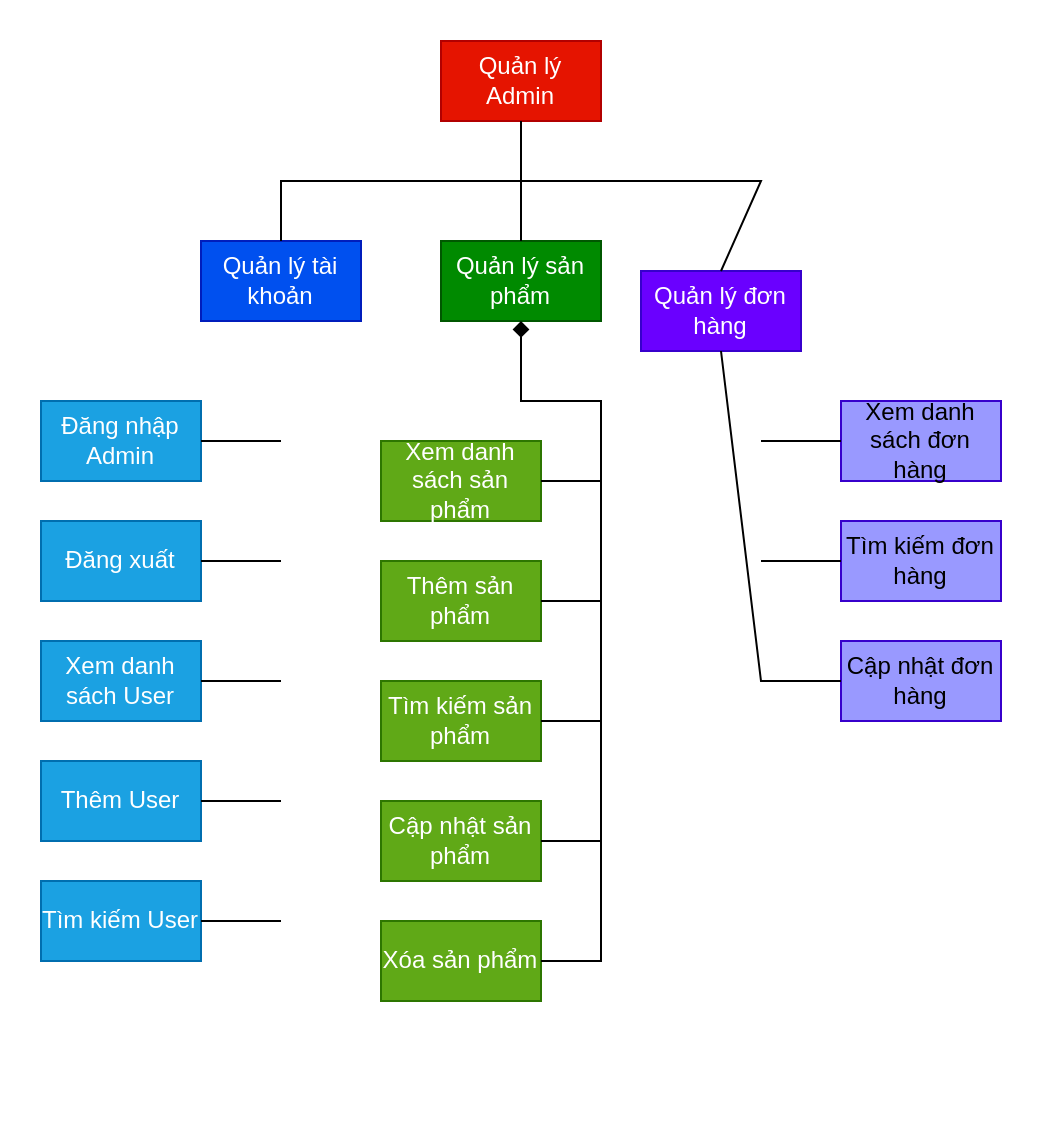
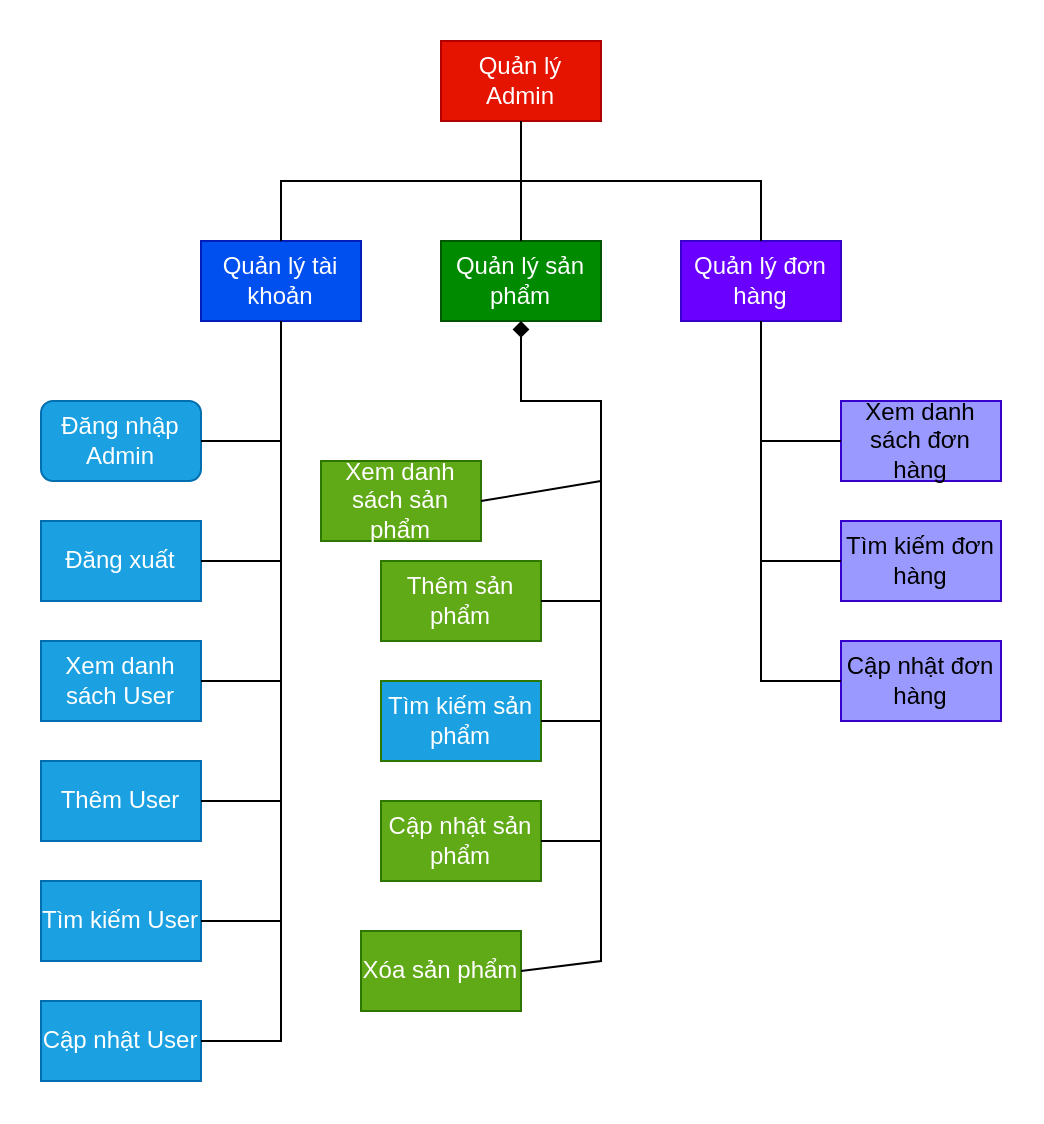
- <mxCell id="5" value="Quản lý đơn hàng" style="rounded=0;whiteSpace=wrap;html=1;fillColor=#6a00ff;fontColor=#ffffff;strokeColor=#3700CC;" parent="1" vertex="1"><mxGeometry x="320" y="135" width="80" height="40" as="geometry" /></mxCell>
+ <mxCell id="5" value="Quản lý đơn hàng" style="rounded=0;whiteSpace=wrap;html=1;fillColor=#6a00ff;fontColor=#ffffff;strokeColor=#3700CC;" parent="1" vertex="1"><mxGeometry x="340" y="120" width="80" height="40" as="geometry" /></mxCell>
- <mxCell id="6" value="Đăng nhập Admin" style="rounded=0;whiteSpace=wrap;html=1;fillColor=#1ba1e2;fontColor=#ffffff;strokeColor=#006EAF;" parent="1" vertex="1"><mxGeometry x="20" y="200" width="80" height="40" as="geometry" /></mxCell>
+ <mxCell id="6" value="Đăng nhập Admin" style="whiteSpace=wrap;html=1;fillColor=#1ba1e2;fontColor=#ffffff;strokeColor=#006EAF;rounded=1;" parent="1" vertex="1"><mxGeometry x="20" y="200" width="80" height="40" as="geometry" /></mxCell>
- <mxCell id="10" value="Xem danh sách sản phẩm" style="rounded=0;whiteSpace=wrap;html=1;fillColor=#60a917;fontColor=#ffffff;strokeColor=#2D7600;" parent="1" vertex="1"><mxGeometry x="190" y="220" width="80" height="40" as="geometry" /></mxCell>
+ <mxCell id="10" value="Xem danh sách sản phẩm" style="rounded=0;whiteSpace=wrap;html=1;fillColor=#60a917;fontColor=#ffffff;strokeColor=#2D7600;" parent="1" vertex="1"><mxGeometry x="160" y="230" width="80" height="40" as="geometry" /></mxCell>
+ <mxCell id="22" value="" style="endArrow=none;html=1;rounded=0;entryX=0.5;entryY=1;entryDx=0;entryDy=0;exitX=1;exitY=0.5;exitDx=0;exitDy=0;" edge="1" parent="1" source="9" target="3"><mxGeometry width="50" height="50" relative="1" as="geometry"><mxPoint x="120" y="250" as="sourcePoint" /><mxPoint x="170" y="200" as="targetPoint" /><Array as="points"><mxPoint x="140" y="520" /></Array></mxGeometry></mxCell>
- <mxCell id="17" value="Tìm kiếm sản phẩm" style="rounded=0;whiteSpace=wrap;html=1;fillColor=#60a917;fontColor=#ffffff;strokeColor=#2D7600;" vertex="1" parent="1"><mxGeometry x="190" y="340" width="80" height="40" as="geometry" /></mxCell>
+ <mxCell id="17" value="Tìm kiếm sản phẩm" style="rounded=0;whiteSpace=wrap;html=1;fillColor=#1ba1e2;fontColor=#ffffff;strokeColor=#2D7600;" vertex="1" parent="1"><mxGeometry x="190" y="340" width="80" height="40" as="geometry" /></mxCell>
- <mxCell id="18" value="Xóa sản phẩm" style="rounded=0;whiteSpace=wrap;html=1;fillColor=#60a917;fontColor=#ffffff;strokeColor=#2D7600;" vertex="1" parent="1"><mxGeometry x="190" y="460" width="80" height="40" as="geometry" /></mxCell>
+ <mxCell id="18" value="Xóa sản phẩm" style="rounded=0;whiteSpace=wrap;html=1;fillColor=#60a917;fontColor=#ffffff;strokeColor=#2D7600;" vertex="1" parent="1"><mxGeometry x="180" y="465" width="80" height="40" as="geometry" /></mxCell>
+ <mxCell id="9" value="Cập nhật User" style="rounded=0;whiteSpace=wrap;html=1;fillColor=#1ba1e2;fontColor=#ffffff;strokeColor=#006EAF;" parent="1" vertex="1"><mxGeometry x="20" y="500" width="80" height="40" as="geometry" /></mxCell>
